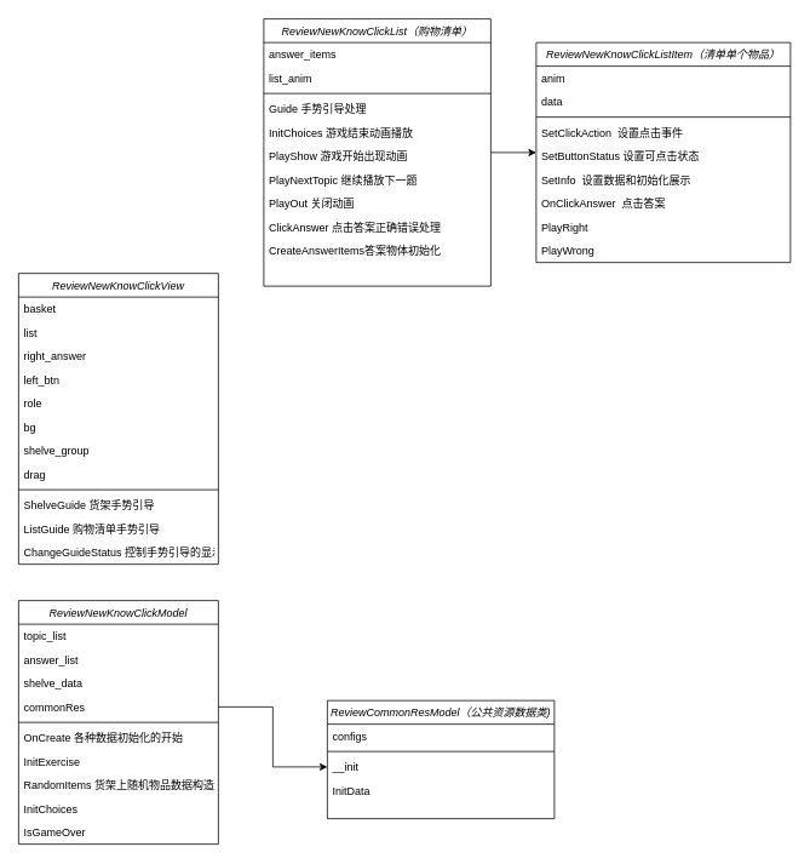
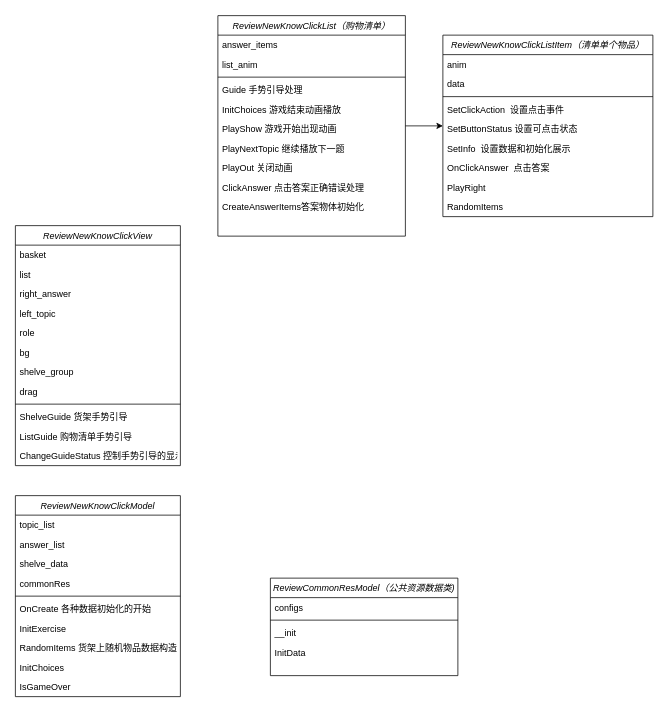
- <mxCell id="53" value="PlayWrong  " style="text;align=left;verticalAlign=top;spacingLeft=4;spacingRight=4;overflow=hidden;rotatable=0;points=[[0,0.5],[1,0.5]];portConstraint=eastwest;" vertex="1" parent="44"><mxGeometry y="216" width="280" height="26" as="geometry" /></mxCell>
+ <mxCell id="53" value="RandomItems  " style="text;align=left;verticalAlign=top;spacingLeft=4;spacingRight=4;overflow=hidden;rotatable=0;points=[[0,0.5],[1,0.5]];portConstraint=eastwest;" vertex="1" parent="44"><mxGeometry y="216" width="280" height="26" as="geometry" /></mxCell>
- <mxCell id="6" value="left_btn" style="text;align=left;verticalAlign=top;spacingLeft=4;spacingRight=4;overflow=hidden;rotatable=0;points=[[0,0.5],[1,0.5]];portConstraint=eastwest;rounded=0;shadow=0;html=0;" vertex="1" parent="2"><mxGeometry y="104" width="220" height="26" as="geometry" /></mxCell>
+ <mxCell id="6" value="left_topic" style="text;align=left;verticalAlign=top;spacingLeft=4;spacingRight=4;overflow=hidden;rotatable=0;points=[[0,0.5],[1,0.5]];portConstraint=eastwest;rounded=0;shadow=0;html=0;" vertex="1" parent="2"><mxGeometry y="104" width="220" height="26" as="geometry" /></mxCell>
- <mxCell id="31" value="" style="edgeStyle=orthogonalEdgeStyle;rounded=0;orthogonalLoop=1;jettySize=auto;html=1;" edge="1" parent="1" source="19" target="29"><mxGeometry relative="1" as="geometry" /></mxCell>
